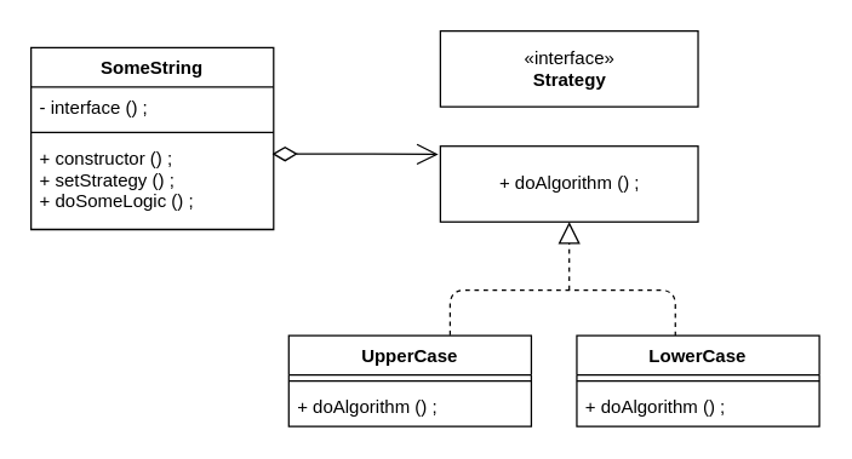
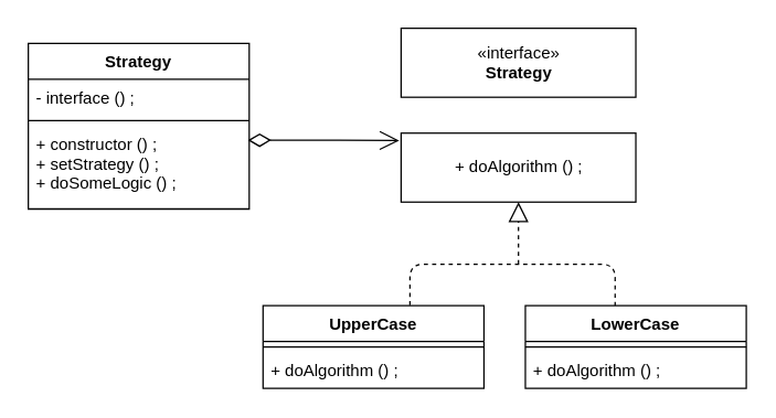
- <mxCell id="2" value="SomeString" style="swimlane;fontStyle=1;align=center;verticalAlign=top;childLayout=stackLayout;horizontal=1;startSize=26;horizontalStack=0;resizeParent=1;resizeParentMax=0;resizeLast=0;collapsible=1;marginBottom=0;" vertex="1" parent="1"><mxGeometry x="20" y="31" width="160" height="120" as="geometry" /></mxCell>
+ <mxCell id="2" value="Strategy" style="swimlane;fontStyle=1;align=center;verticalAlign=top;childLayout=stackLayout;horizontal=1;startSize=26;horizontalStack=0;resizeParent=1;resizeParentMax=0;resizeLast=0;collapsible=1;marginBottom=0;" vertex="1" parent="1"><mxGeometry x="20" y="31" width="160" height="120" as="geometry" /></mxCell>
